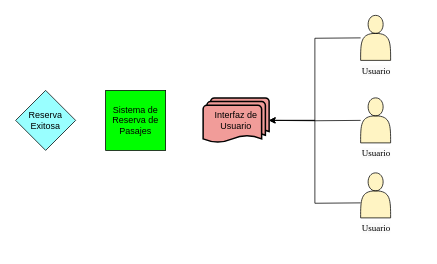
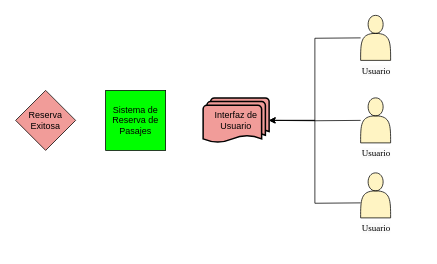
- <mxCell id="6" value="Reserva Exitosa" style="rhombus;whiteSpace=wrap;html=1;fillColor=#99FFFF;" vertex="1" parent="1"><mxGeometry x="20" y="120" width="80" height="80" as="geometry" /></mxCell>
+ <mxCell id="6" value="Reserva Exitosa" style="rhombus;whiteSpace=wrap;html=1;fillColor=#f19c99;" vertex="1" parent="1"><mxGeometry x="20" y="120" width="80" height="80" as="geometry" /></mxCell>
